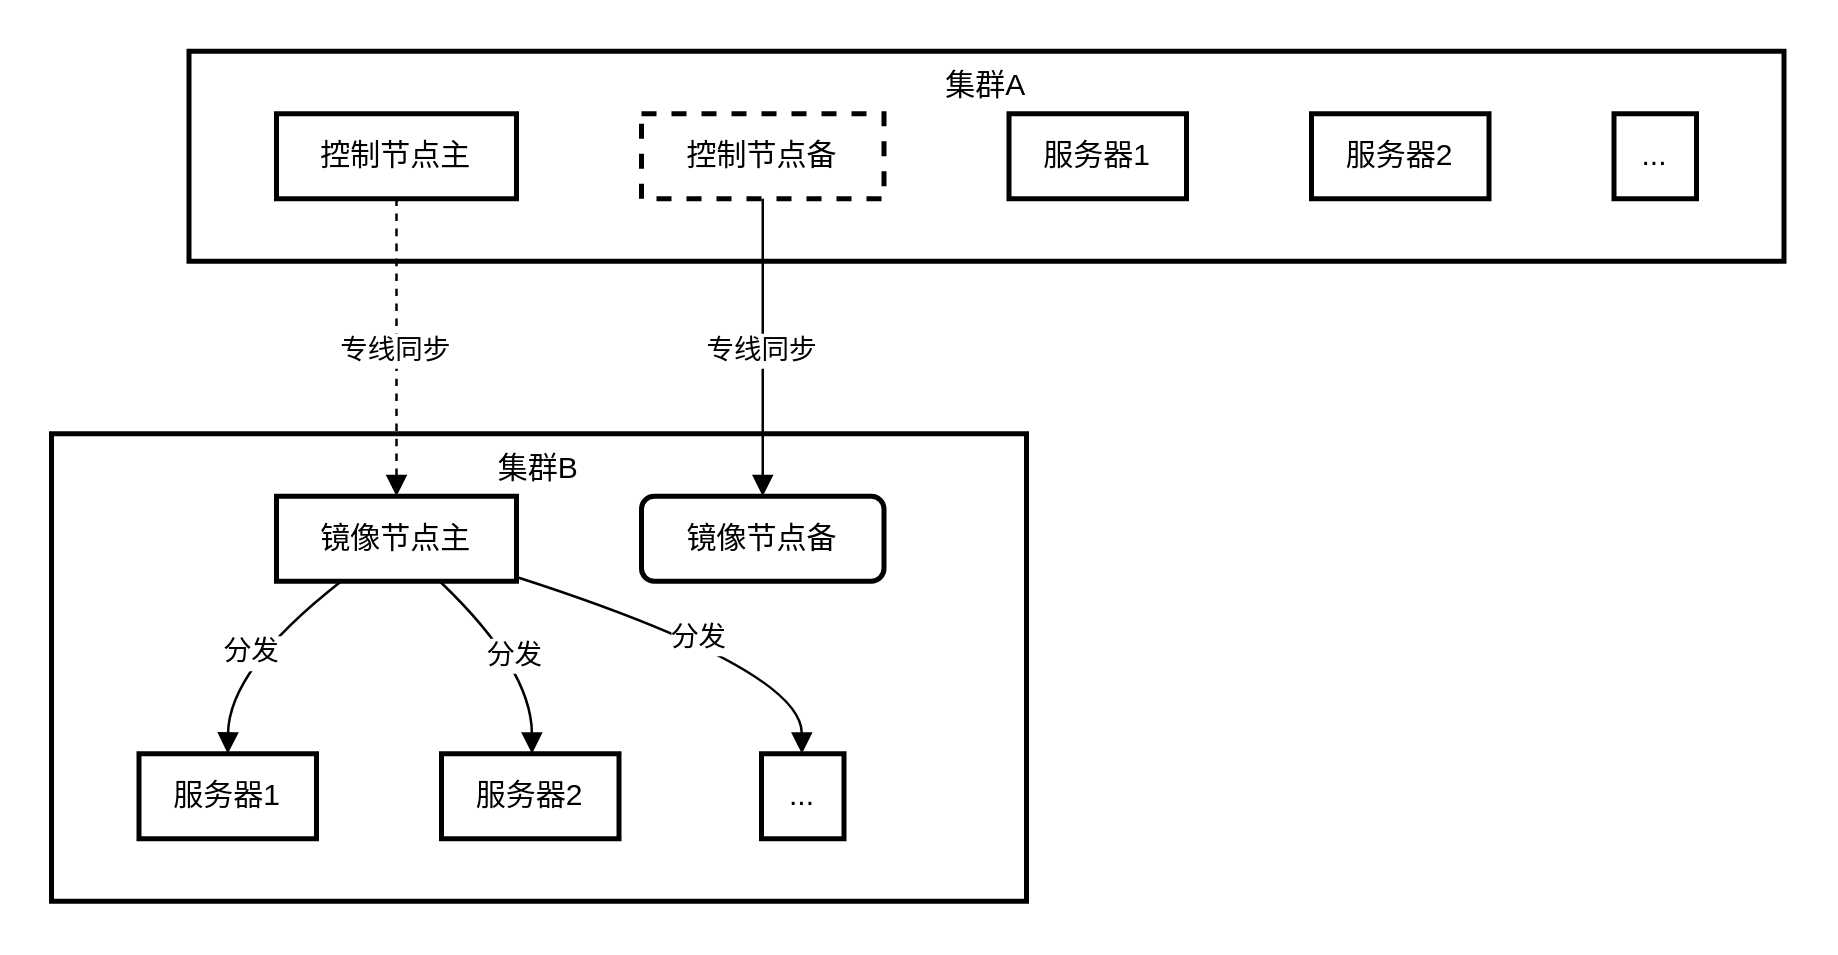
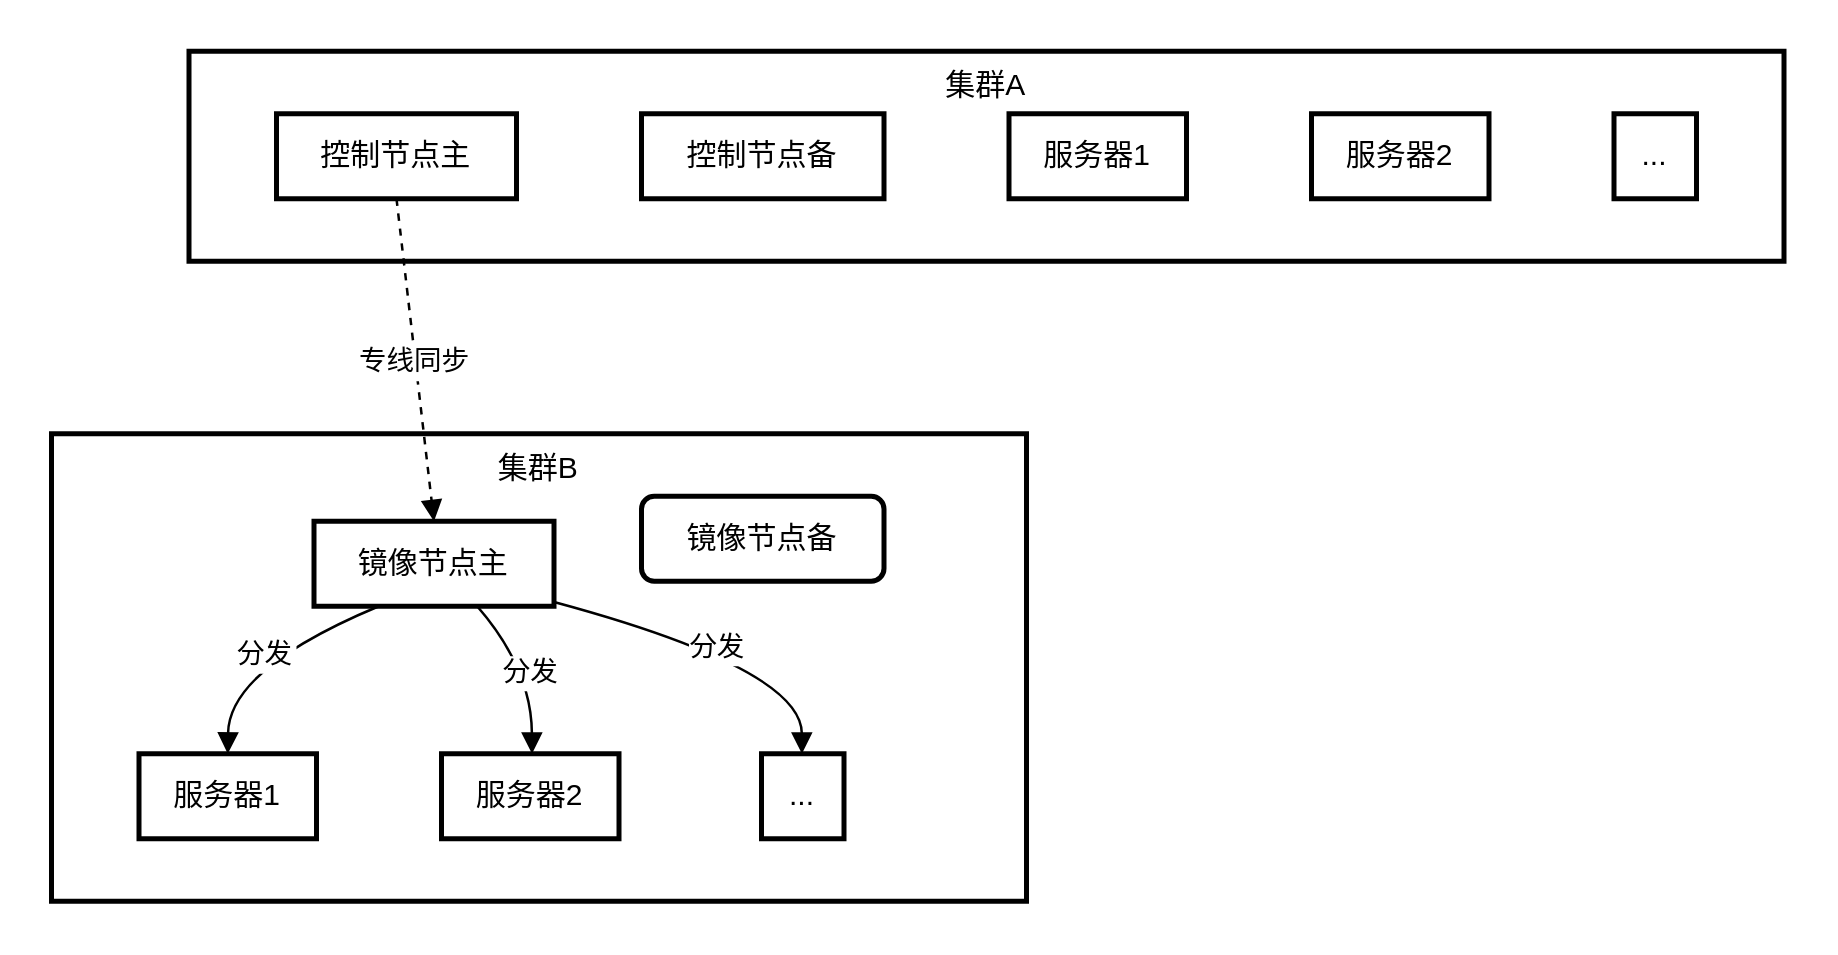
- <mxCell id="10" value="控制节点备" style="whiteSpace=wrap;strokeWidth=2;dashed=1;" vertex="1" parent="1"><mxGeometry x="256" y="45" width="97" height="34" as="geometry" /></mxCell>
+ <mxCell id="10" value="控制节点备" style="whiteSpace=wrap;strokeWidth=2;" vertex="1" parent="1"><mxGeometry x="256" y="45" width="97" height="34" as="geometry" /></mxCell>
- <mxCell id="15" value="专线同步" style="curved=1;startArrow=none;endArrow=block;exitX=0.5;exitY=1;entryX=0.5;entryY=0;rounded=0;" edge="1" parent="1" source="10" target="4"><mxGeometry relative="1" as="geometry"><Array as="points" /></mxGeometry></mxCell>
- <mxCell id="3" value="镜像节点主" style="whiteSpace=wrap;strokeWidth=2;" vertex="1" parent="1"><mxGeometry x="110" y="198" width="96" height="34" as="geometry" /></mxCell>
+ <mxCell id="3" value="镜像节点主" style="whiteSpace=wrap;strokeWidth=2;" vertex="1" parent="1"><mxGeometry x="125" y="208" width="96" height="34" as="geometry" /></mxCell>
